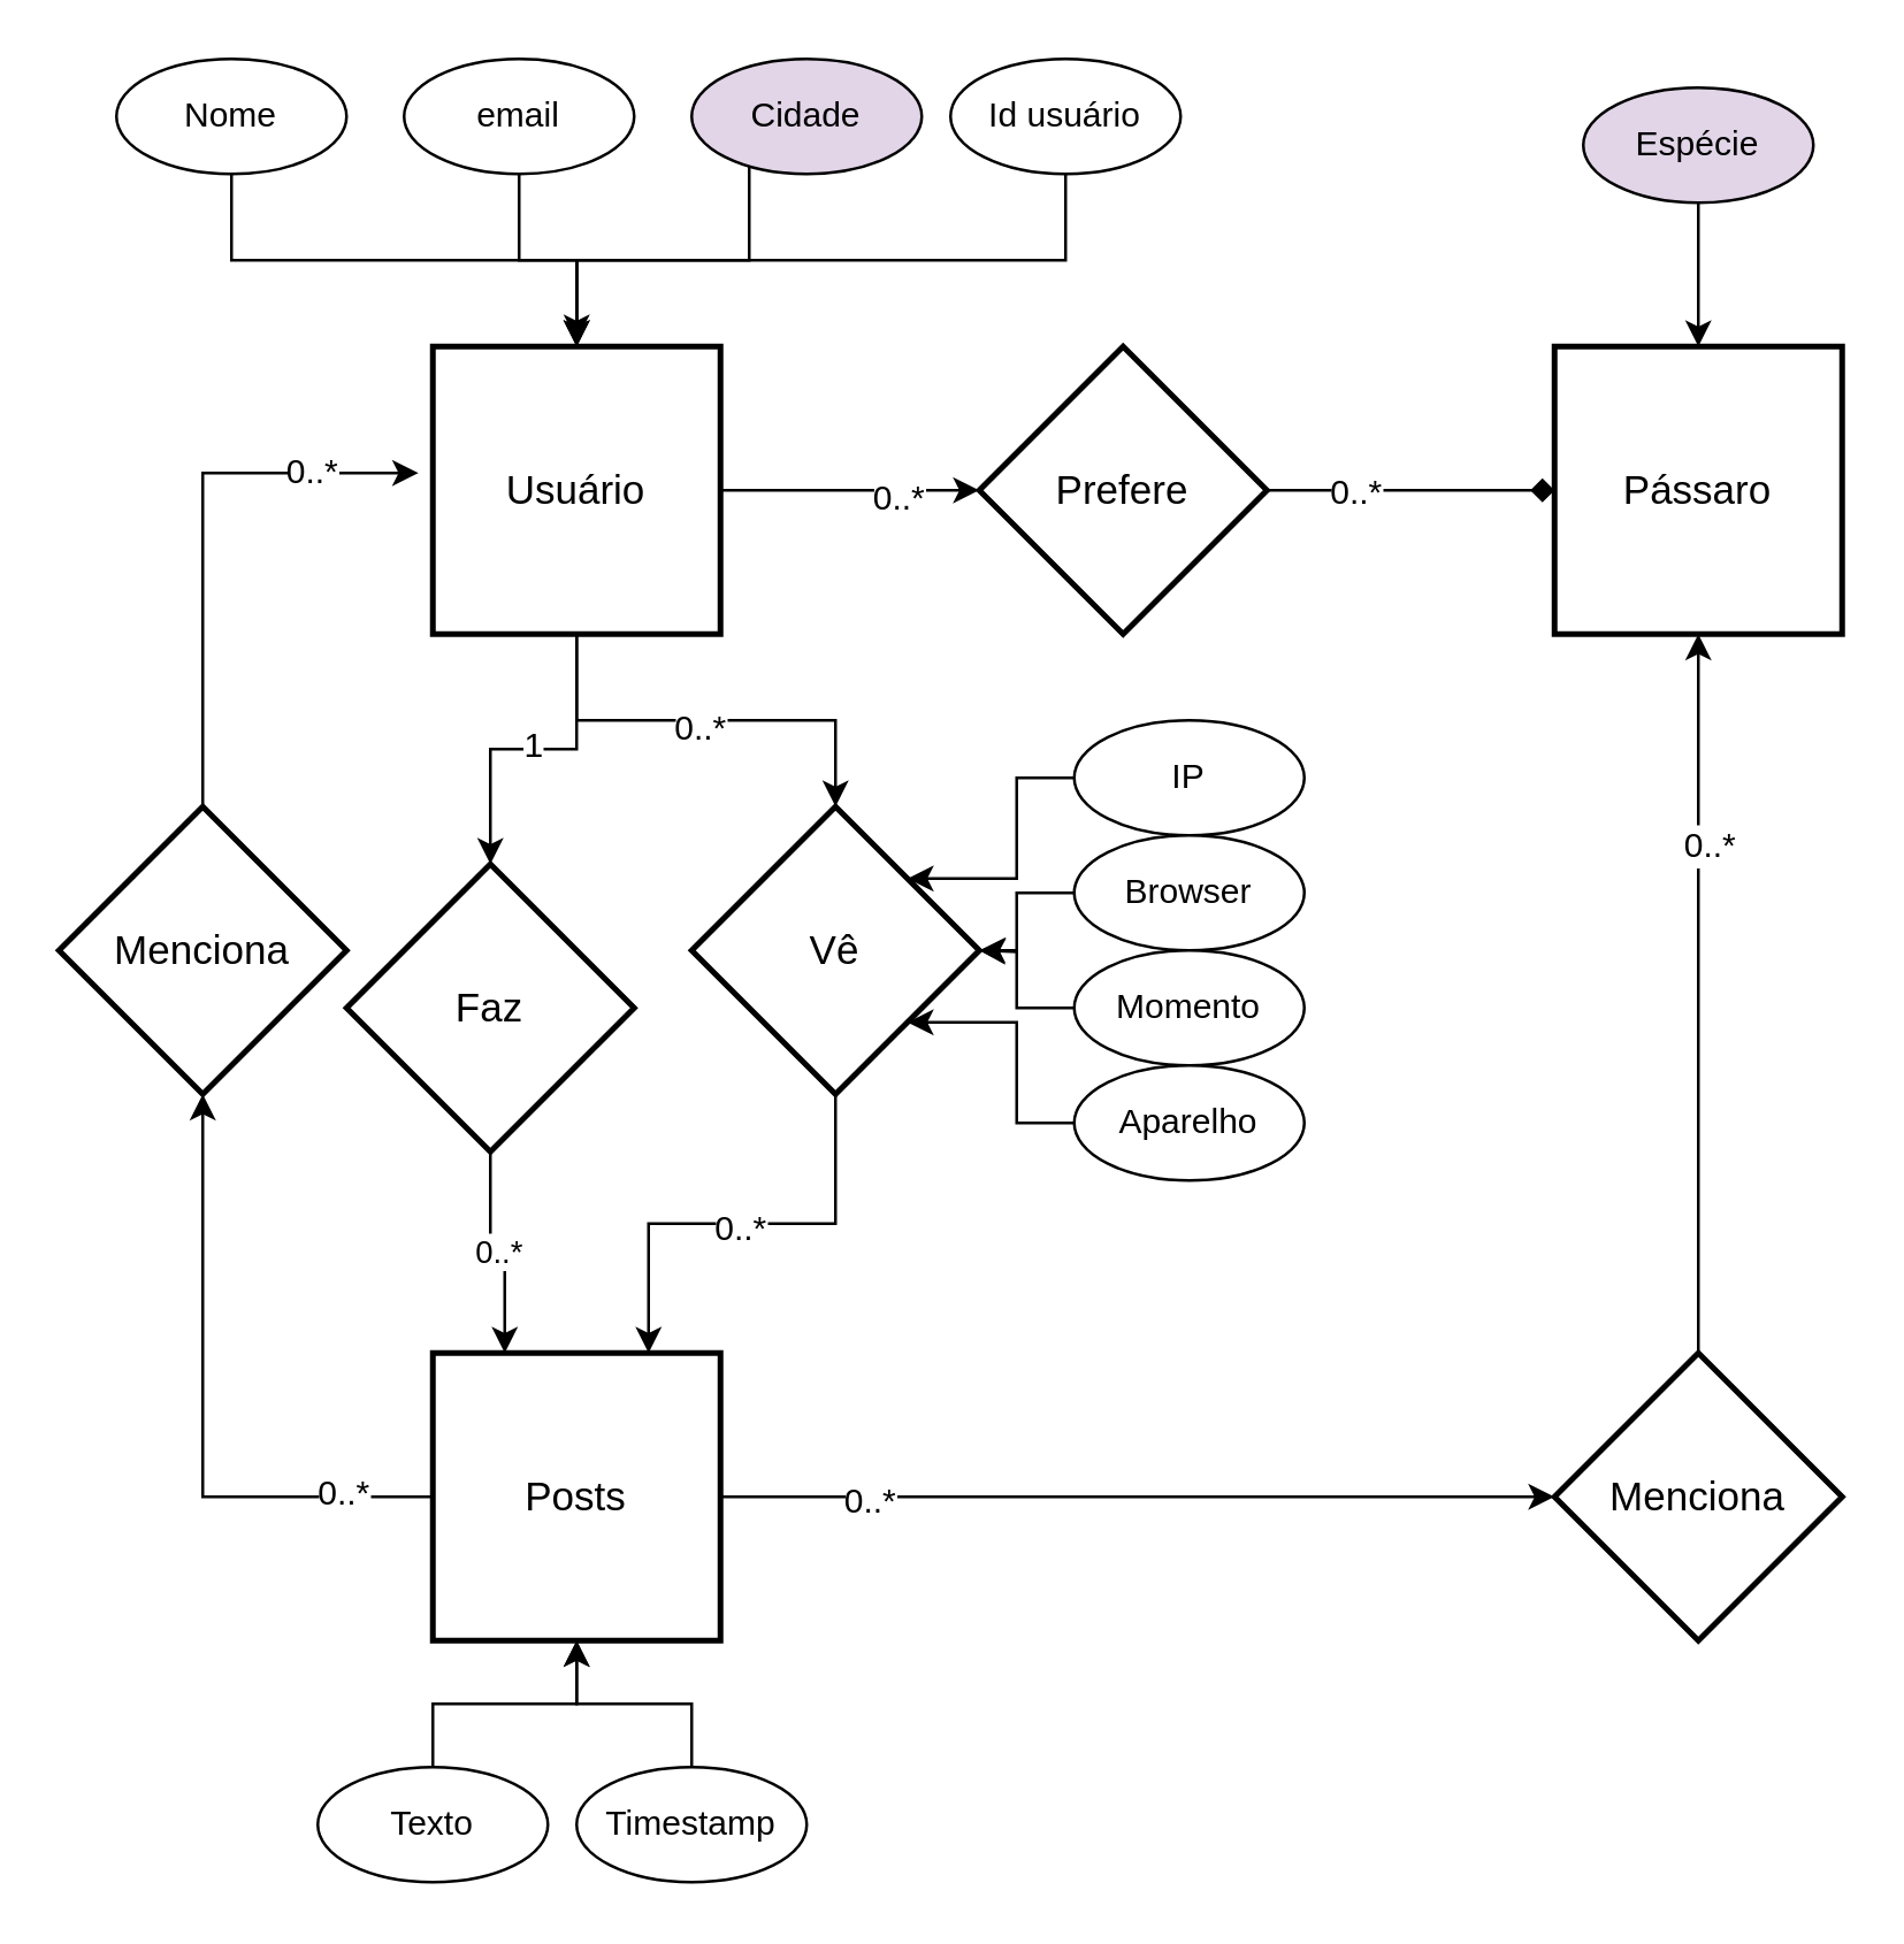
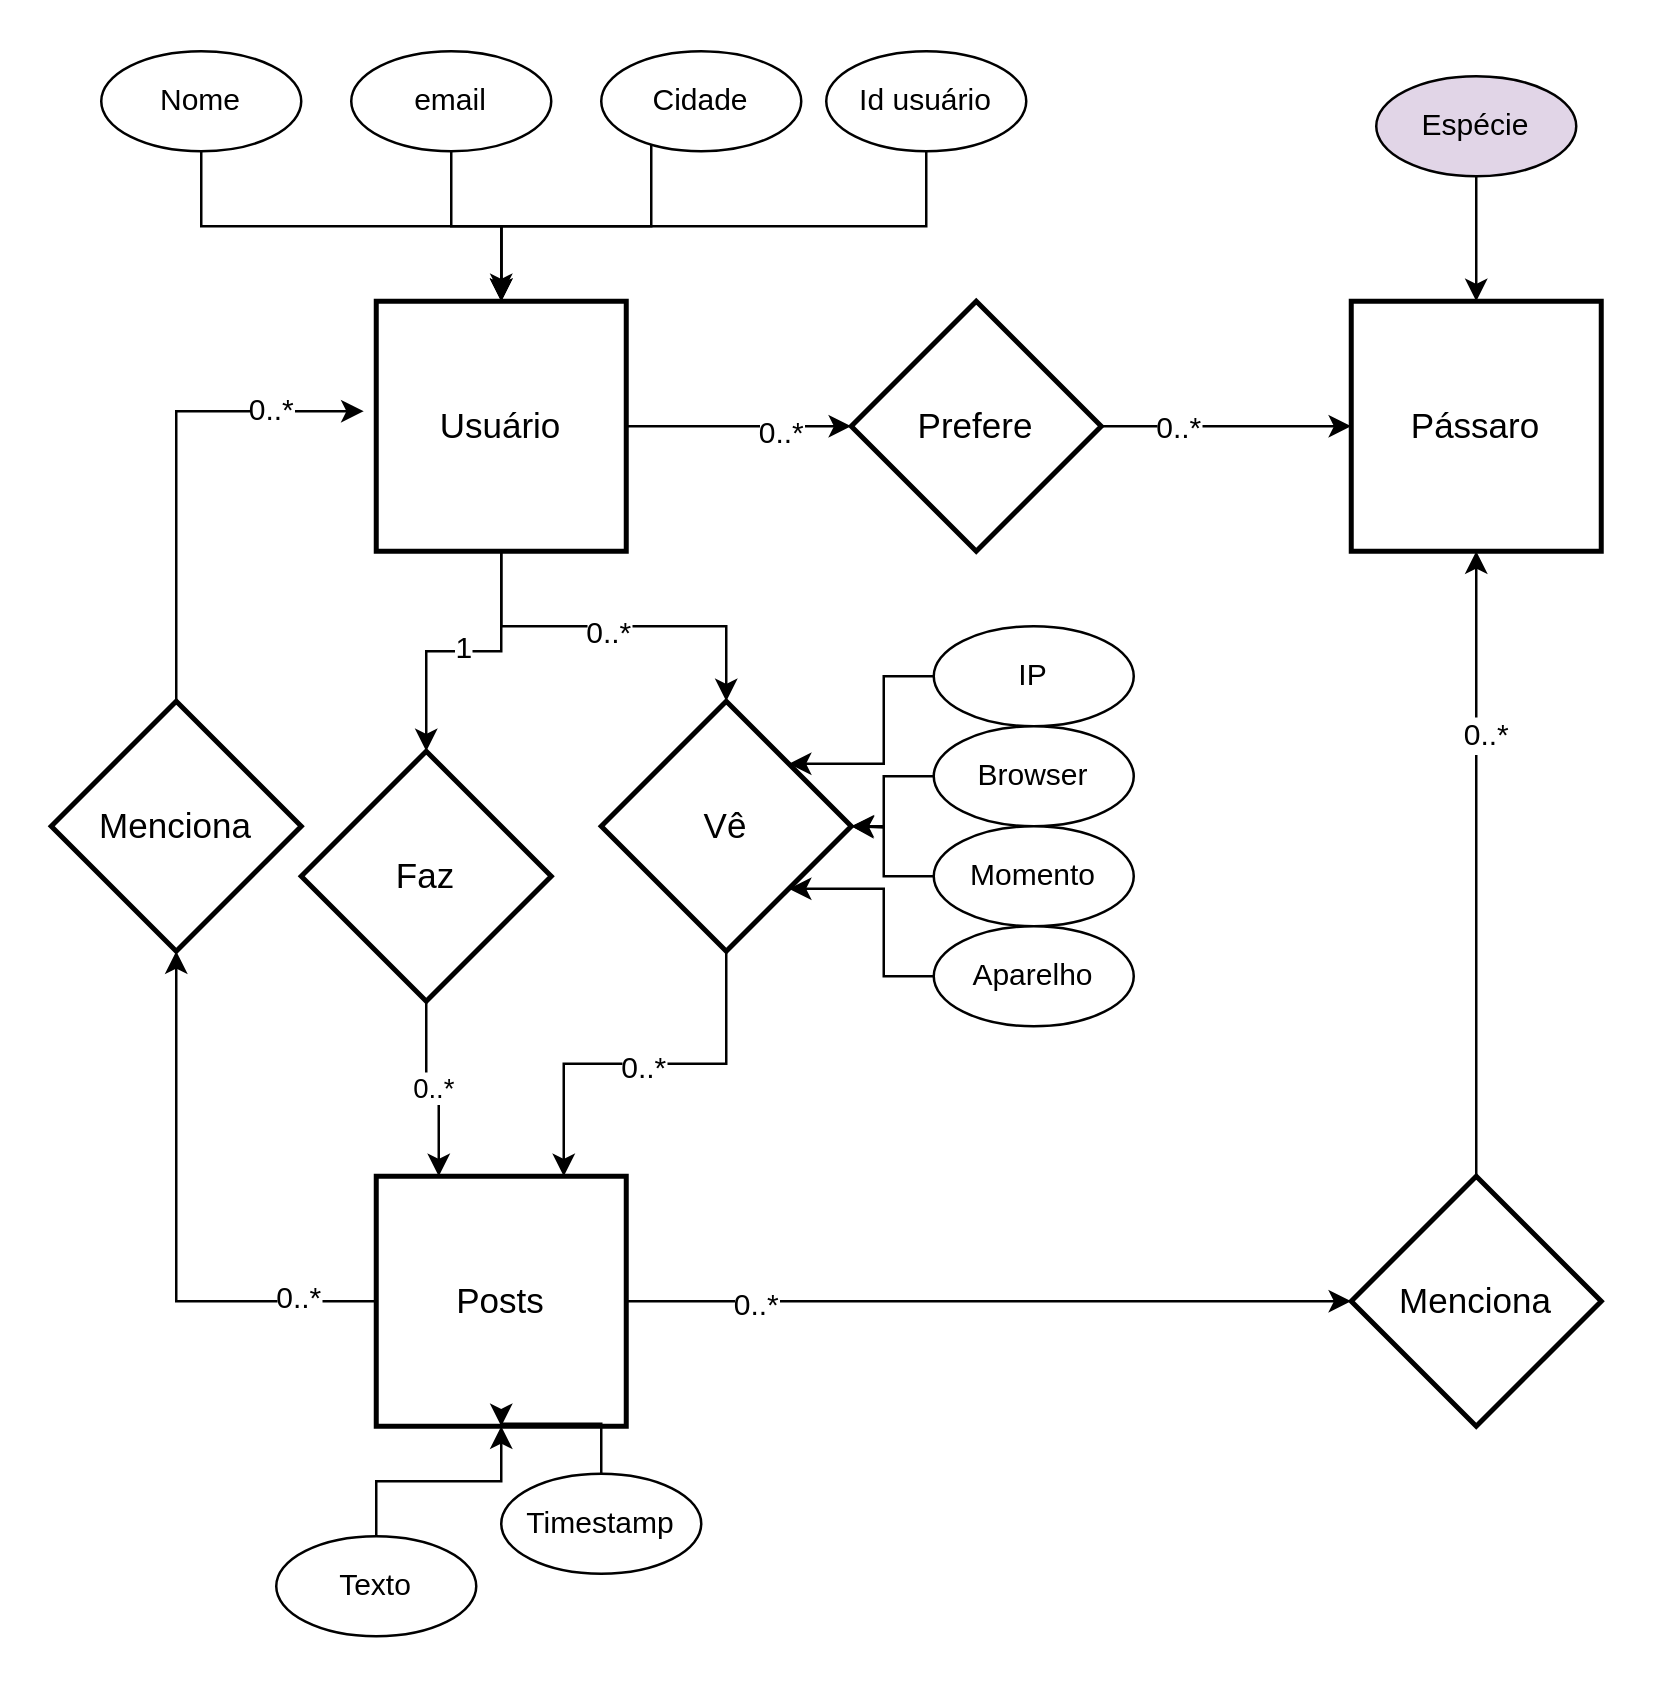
- <mxCell id="34" value="Cidade" style="ellipse;whiteSpace=wrap;html=1;fillColor=#e1d5e7;" parent="1" vertex="1"><mxGeometry x="240" y="20" width="80" height="40" as="geometry" /></mxCell>
+ <mxCell id="34" value="Cidade" style="ellipse;whiteSpace=wrap;html=1;" parent="1" vertex="1"><mxGeometry x="240" y="20" width="80" height="40" as="geometry" /></mxCell>
- <mxCell id="18" value="" style="endArrow=diamond;html=1;entryX=0;entryY=0.5;entryDx=0;entryDy=0;exitX=1;exitY=0.5;exitDx=0;exitDy=0;" parent="1" source="13" target="12" edge="1"><mxGeometry width="50" height="50" relative="1" as="geometry"><mxPoint x="460" y="170" as="sourcePoint" /><mxPoint x="490" y="120" as="targetPoint" /></mxGeometry></mxCell>
+ <mxCell id="18" value="" style="endArrow=classic;html=1;entryX=0;entryY=0.5;entryDx=0;entryDy=0;exitX=1;exitY=0.5;exitDx=0;exitDy=0;" parent="1" source="13" target="12" edge="1"><mxGeometry width="50" height="50" relative="1" as="geometry"><mxPoint x="460" y="170" as="sourcePoint" /><mxPoint x="490" y="120" as="targetPoint" /></mxGeometry></mxCell>
- <mxCell id="50" value="Timestamp" style="ellipse;whiteSpace=wrap;html=1;" vertex="1" parent="1"><mxGeometry x="200" y="614" width="80" height="40" as="geometry" /></mxCell>
+ <mxCell id="50" value="Timestamp" style="ellipse;whiteSpace=wrap;html=1;" vertex="1" parent="1"><mxGeometry x="200" y="589" width="80" height="40" as="geometry" /></mxCell>
